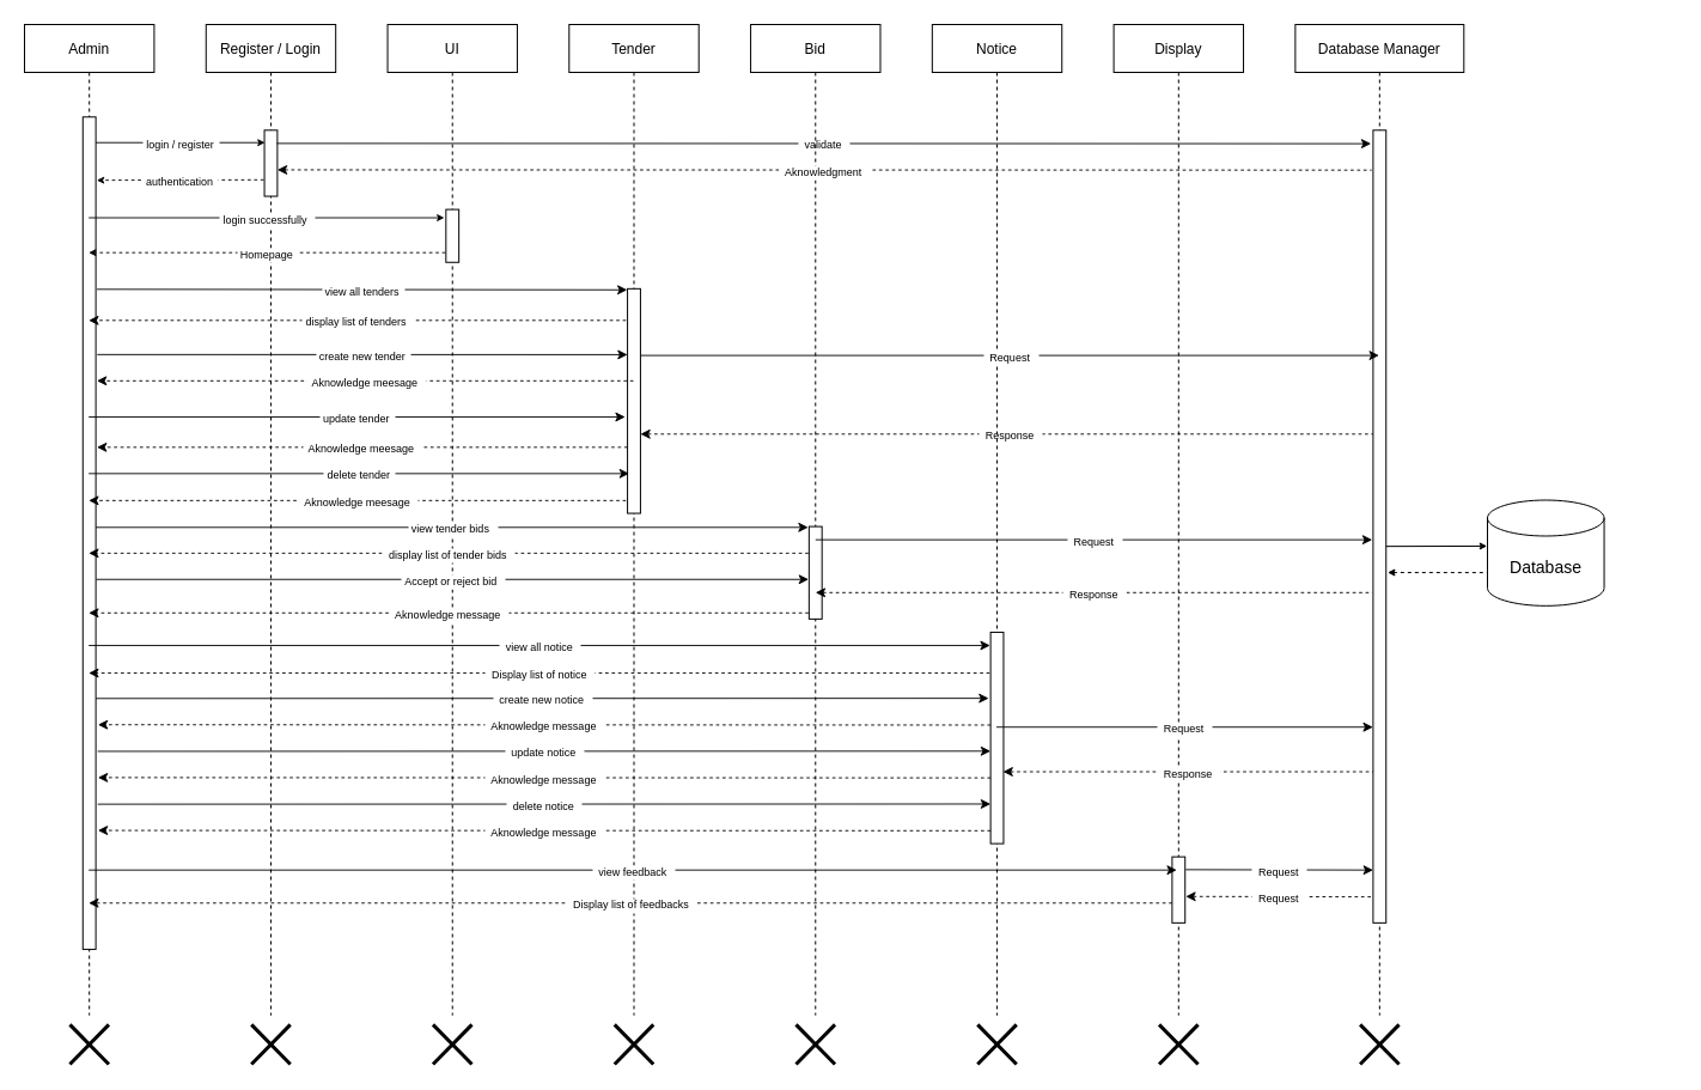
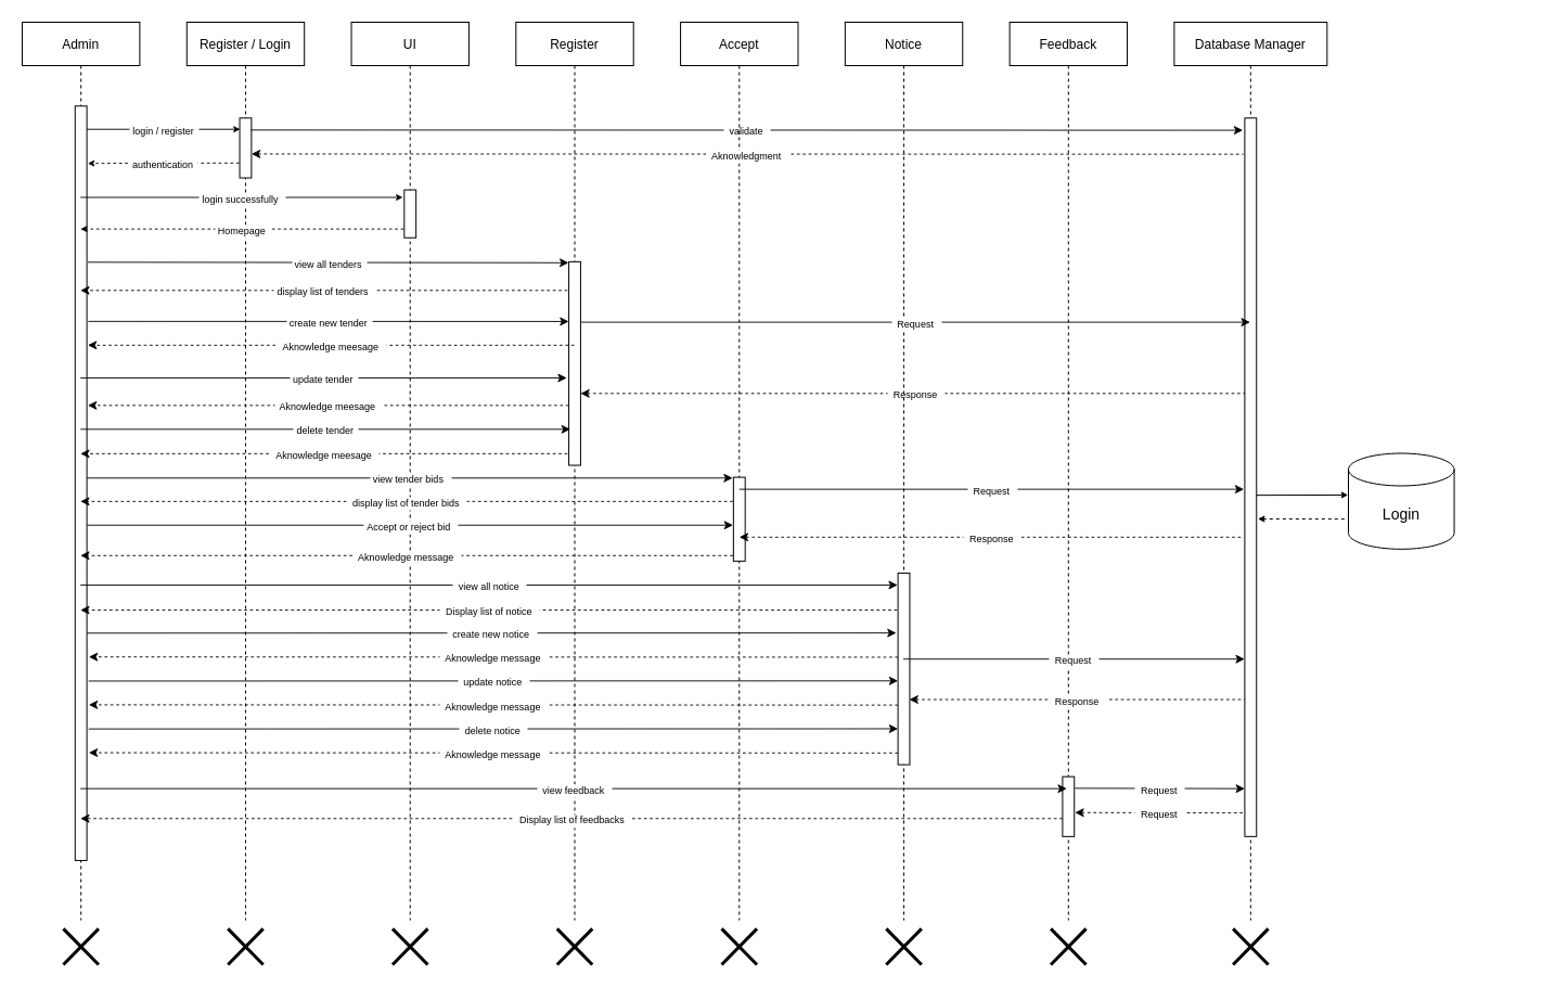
- <mxCell id="14" value="Tender" style="shape=umlLifeline;perimeter=lifelinePerimeter;container=1;collapsible=0;recursiveResize=0;rounded=0;shadow=0;strokeWidth=1;" parent="2" vertex="1"><mxGeometry x="455.302" width="108.405" height="828.145" as="geometry" /></mxCell>
+ <mxCell id="14" value="Register" style="shape=umlLifeline;perimeter=lifelinePerimeter;container=1;collapsible=0;recursiveResize=0;rounded=0;shadow=0;strokeWidth=1;" parent="2" vertex="1"><mxGeometry x="455.302" width="108.405" height="828.145" as="geometry" /></mxCell>
- <mxCell id="19" value="Bid" style="shape=umlLifeline;perimeter=lifelinePerimeter;container=1;collapsible=0;recursiveResize=0;rounded=0;shadow=0;strokeWidth=1;" parent="2" vertex="1"><mxGeometry x="607.07" width="108.405" height="828.145" as="geometry" /></mxCell>
+ <mxCell id="19" value="Accept" style="shape=umlLifeline;perimeter=lifelinePerimeter;container=1;collapsible=0;recursiveResize=0;rounded=0;shadow=0;strokeWidth=1;" parent="2" vertex="1"><mxGeometry x="607.07" width="108.405" height="828.145" as="geometry" /></mxCell>
- <mxCell id="40" value="Display" style="shape=umlLifeline;perimeter=lifelinePerimeter;container=1;collapsible=0;recursiveResize=0;rounded=0;shadow=0;strokeWidth=1;" parent="2" vertex="1"><mxGeometry x="910.605" width="108.405" height="828.145" as="geometry" /></mxCell>
+ <mxCell id="40" value="Feedback" style="shape=umlLifeline;perimeter=lifelinePerimeter;container=1;collapsible=0;recursiveResize=0;rounded=0;shadow=0;strokeWidth=1;" parent="2" vertex="1"><mxGeometry x="910.605" width="108.405" height="828.145" as="geometry" /></mxCell>
- <mxCell id="55" value="&lt;font style=&quot;font-size: 14px;&quot;&gt;Database&lt;/font&gt;" style="shape=cylinder3;whiteSpace=wrap;html=1;boundedLbl=1;backgroundOutline=1;size=15;" parent="2" vertex="1"><mxGeometry x="1222.995" y="397.51" width="97.565" height="88.335" as="geometry" /></mxCell>
+ <mxCell id="55" value="&lt;font style=&quot;font-size: 14px;&quot;&gt;Login&lt;/font&gt;" style="shape=cylinder3;whiteSpace=wrap;html=1;boundedLbl=1;backgroundOutline=1;size=15;" parent="2" vertex="1"><mxGeometry x="1222.995" y="397.51" width="97.565" height="88.335" as="geometry" /></mxCell>
